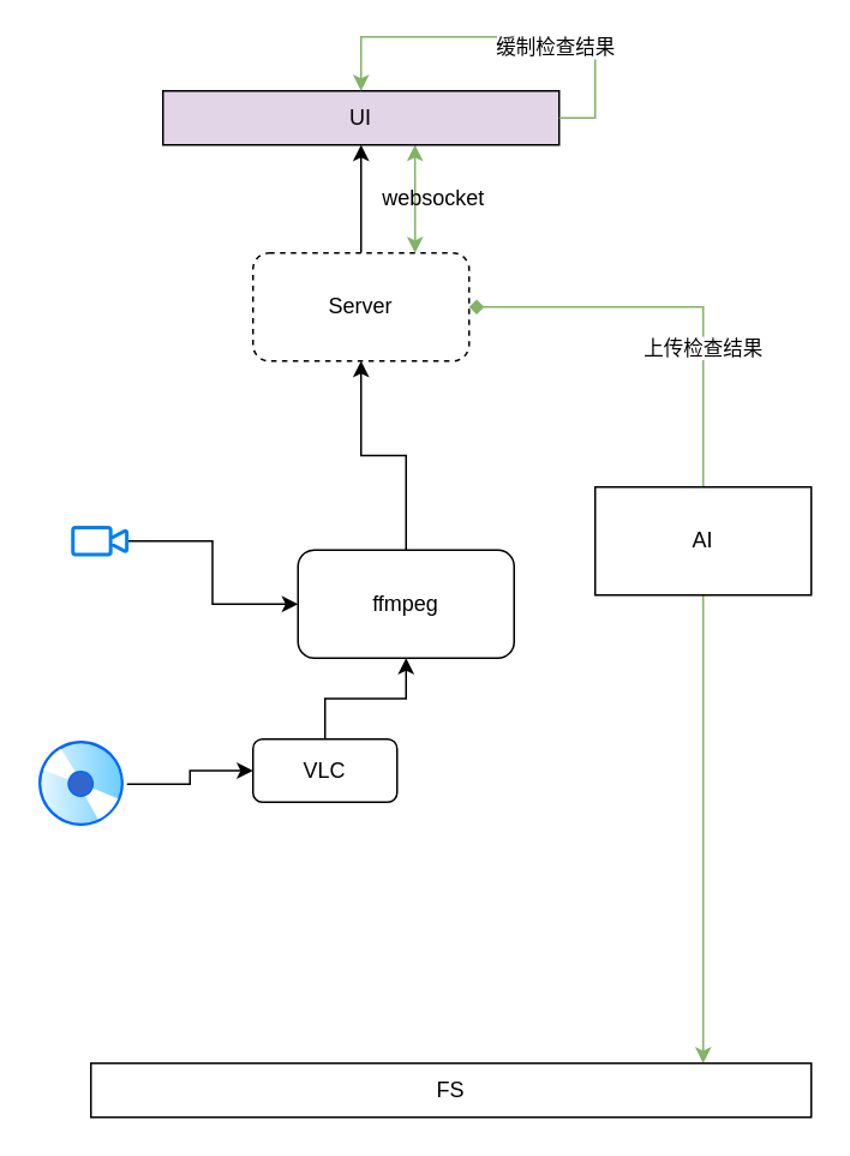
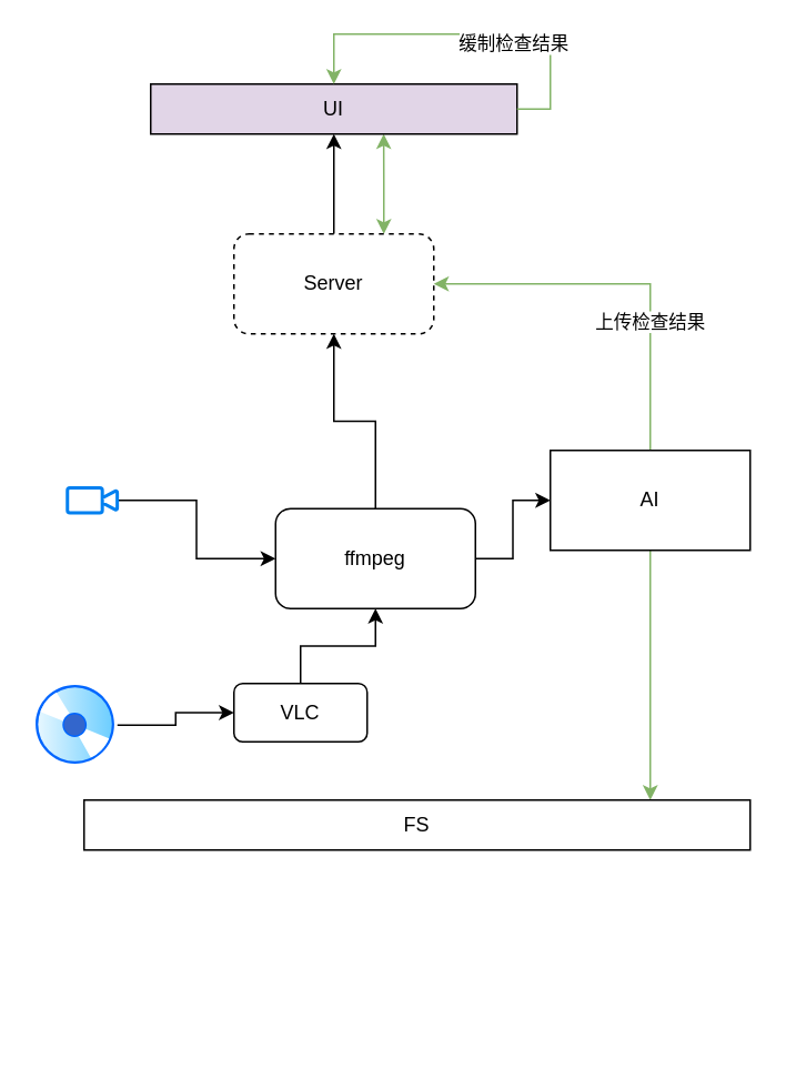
- <mxCell id="16" value="websocket" style="text;html=1;align=center;verticalAlign=middle;resizable=0;points=[];autosize=1;strokeColor=none;fillColor=none;" vertex="1" parent="1"><mxGeometry x="200" y="95" width="80" height="30" as="geometry" /></mxCell>
- <mxCell id="10" style="edgeStyle=orthogonalEdgeStyle;rounded=0;orthogonalLoop=1;jettySize=auto;html=1;exitX=0.5;exitY=0;exitDx=0;exitDy=0;entryX=1;entryY=0.5;entryDx=0;entryDy=0;fillColor=#d5e8d4;strokeColor=#82b366;endArrow=diamond;" edge="1" parent="1" source="13" target="6"><mxGeometry relative="1" as="geometry" /></mxCell>
+ <mxCell id="10" style="edgeStyle=orthogonalEdgeStyle;rounded=0;orthogonalLoop=1;jettySize=auto;html=1;exitX=0.5;exitY=0;exitDx=0;exitDy=0;entryX=1;entryY=0.5;entryDx=0;entryDy=0;fillColor=#d5e8d4;strokeColor=#82b366;" edge="1" parent="1" source="13" target="6"><mxGeometry relative="1" as="geometry" /></mxCell>
+ <mxCell id="7" value="" style="edgeStyle=orthogonalEdgeStyle;rounded=0;orthogonalLoop=1;jettySize=auto;html=1;" edge="1" parent="1" source="9" target="13"><mxGeometry relative="1" as="geometry" /></mxCell>
- <mxCell id="15" value="FS" style="rounded=0;whiteSpace=wrap;html=1;" vertex="1" parent="1"><mxGeometry x="50" y="590" width="400" height="30" as="geometry" /></mxCell>
+ <mxCell id="15" value="FS" style="rounded=0;whiteSpace=wrap;html=1;" vertex="1" parent="1"><mxGeometry x="50" y="480" width="400" height="30" as="geometry" /></mxCell>
